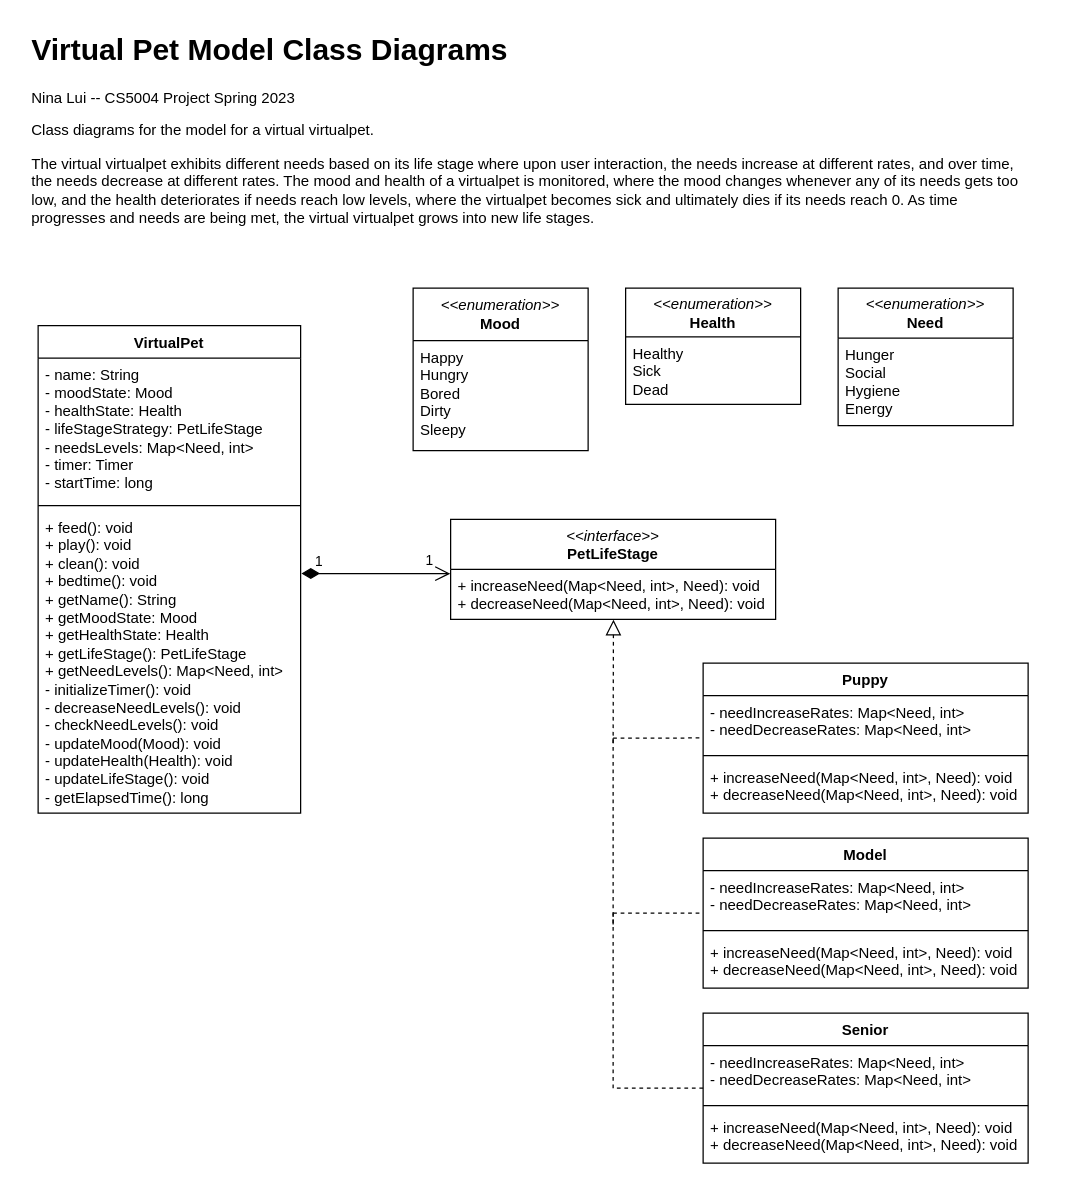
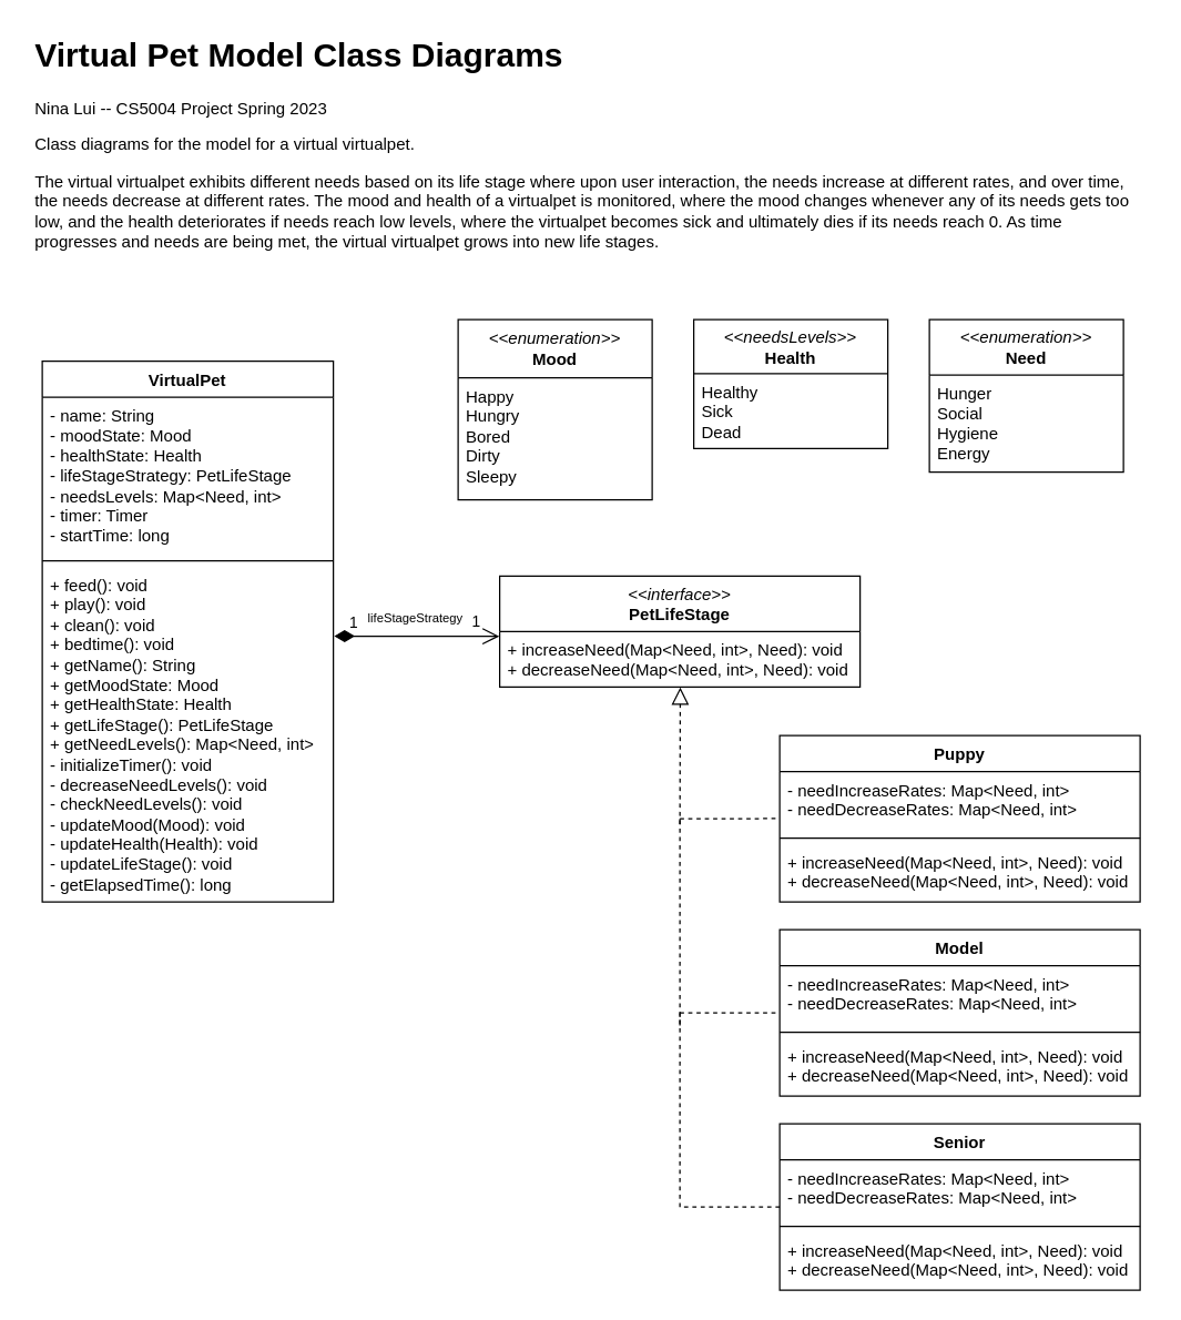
- <mxCell id="10" value="&lt;div&gt;&lt;div&gt;&lt;i style=&quot;font-weight: normal;&quot;&gt;&amp;lt;&amp;lt;enumeration&amp;gt;&amp;gt;&lt;/i&gt;&lt;/div&gt;&lt;/div&gt;&lt;div&gt;&lt;b&gt;Health&lt;/b&gt;&lt;/div&gt;" style="swimlane;fontStyle=0;childLayout=stackLayout;horizontal=1;startSize=39;fillColor=none;horizontalStack=0;resizeParent=1;resizeParentMax=0;resizeLast=0;collapsible=1;marginBottom=0;whiteSpace=wrap;html=1;" parent="1" vertex="1"><mxGeometry x="500" y="230" width="140" height="93" as="geometry" /></mxCell>
+ <mxCell id="10" value="&lt;div&gt;&lt;div&gt;&lt;i style=&quot;font-weight: normal;&quot;&gt;&amp;lt;&amp;lt;needsLevels&amp;gt;&amp;gt;&lt;/i&gt;&lt;/div&gt;&lt;/div&gt;&lt;div&gt;&lt;b&gt;Health&lt;/b&gt;&lt;/div&gt;" style="swimlane;fontStyle=0;childLayout=stackLayout;horizontal=1;startSize=39;fillColor=none;horizontalStack=0;resizeParent=1;resizeParentMax=0;resizeLast=0;collapsible=1;marginBottom=0;whiteSpace=wrap;html=1;" parent="1" vertex="1"><mxGeometry x="500" y="230" width="140" height="93" as="geometry" /></mxCell>
+ <mxCell id="29" value="&lt;font style=&quot;font-size: 9px;&quot;&gt;lifeStageStrategy&lt;/font&gt;" style="text;html=1;align=center;verticalAlign=middle;resizable=0;points=[];autosize=1;strokeColor=none;fillColor=none;" vertex="1" parent="1"><mxGeometry x="254" y="430" width="90" height="30" as="geometry" /></mxCell>
